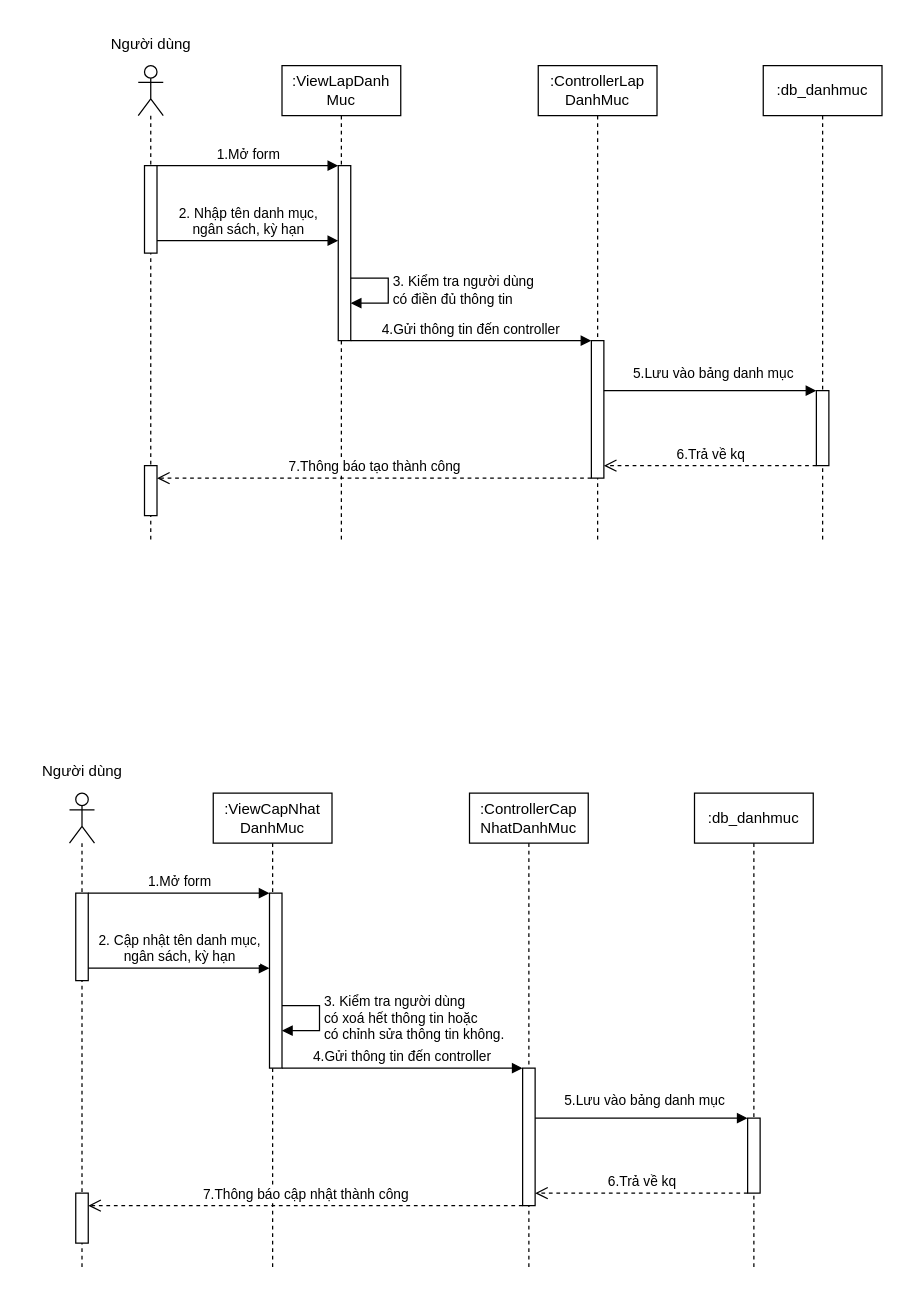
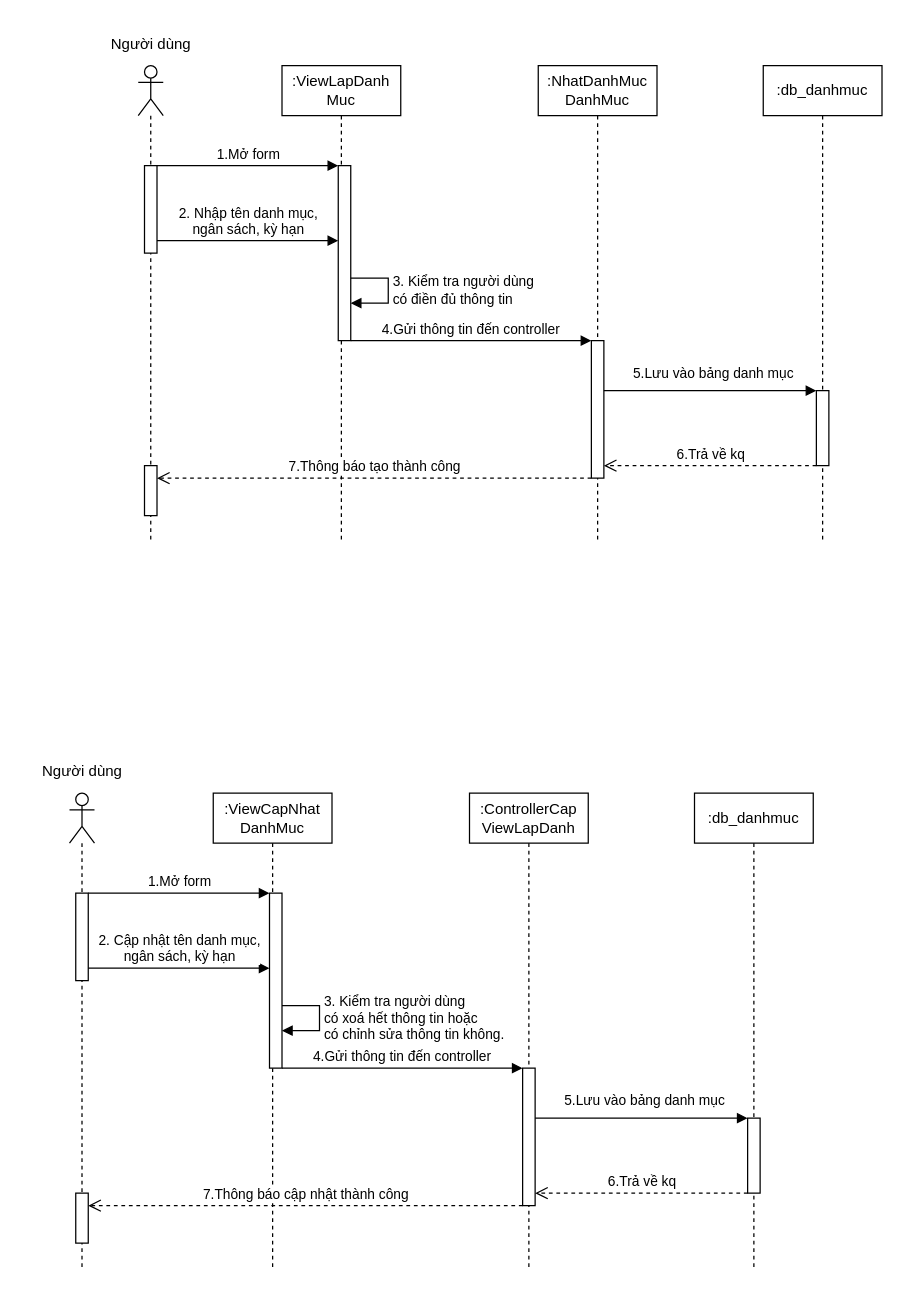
- <mxCell id="7" value=":ControllerLap&lt;br&gt;DanhMuc" style="shape=umlLifeline;perimeter=lifelinePerimeter;whiteSpace=wrap;html=1;container=1;dropTarget=0;collapsible=0;recursiveResize=0;outlineConnect=0;portConstraint=eastwest;newEdgeStyle={&quot;curved&quot;:0,&quot;rounded&quot;:0};" parent="1" vertex="1"><mxGeometry x="430" y="52" width="95" height="380" as="geometry" /></mxCell>
+ <mxCell id="7" value=":NhatDanhMuc&lt;br&gt;DanhMuc" style="shape=umlLifeline;perimeter=lifelinePerimeter;whiteSpace=wrap;html=1;container=1;dropTarget=0;collapsible=0;recursiveResize=0;outlineConnect=0;portConstraint=eastwest;newEdgeStyle={&quot;curved&quot;:0,&quot;rounded&quot;:0};" parent="1" vertex="1"><mxGeometry x="430" y="52" width="95" height="380" as="geometry" /></mxCell>
- <mxCell id="24" value=":ControllerCap&lt;br&gt;NhatDanhMuc" style="shape=umlLifeline;perimeter=lifelinePerimeter;whiteSpace=wrap;html=1;container=1;dropTarget=0;collapsible=0;recursiveResize=0;outlineConnect=0;portConstraint=eastwest;newEdgeStyle={&quot;curved&quot;:0,&quot;rounded&quot;:0};" vertex="1" parent="1"><mxGeometry x="375" y="634" width="95" height="380" as="geometry" /></mxCell>
+ <mxCell id="24" value=":ControllerCap&lt;br&gt;ViewLapDanh" style="shape=umlLifeline;perimeter=lifelinePerimeter;whiteSpace=wrap;html=1;container=1;dropTarget=0;collapsible=0;recursiveResize=0;outlineConnect=0;portConstraint=eastwest;newEdgeStyle={&quot;curved&quot;:0,&quot;rounded&quot;:0};" vertex="1" parent="1"><mxGeometry x="375" y="634" width="95" height="380" as="geometry" /></mxCell>
